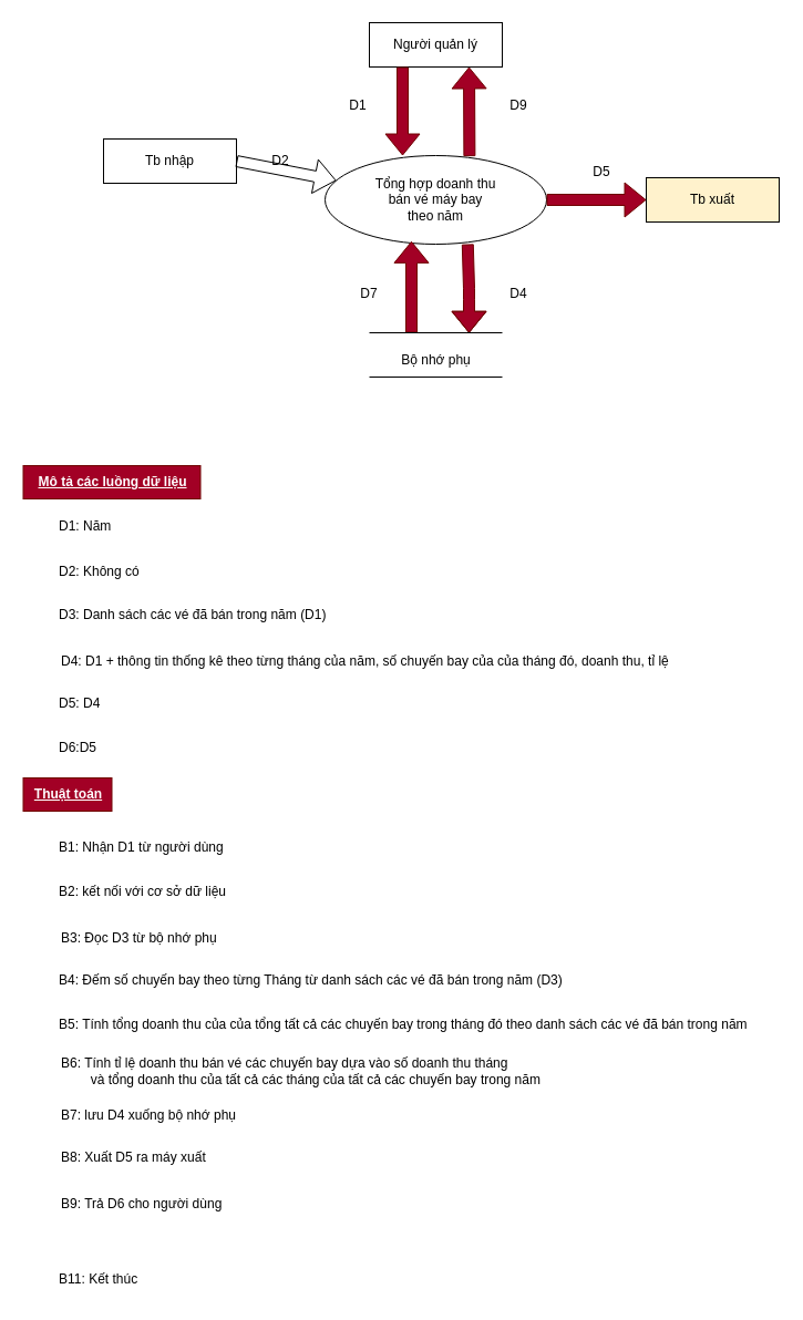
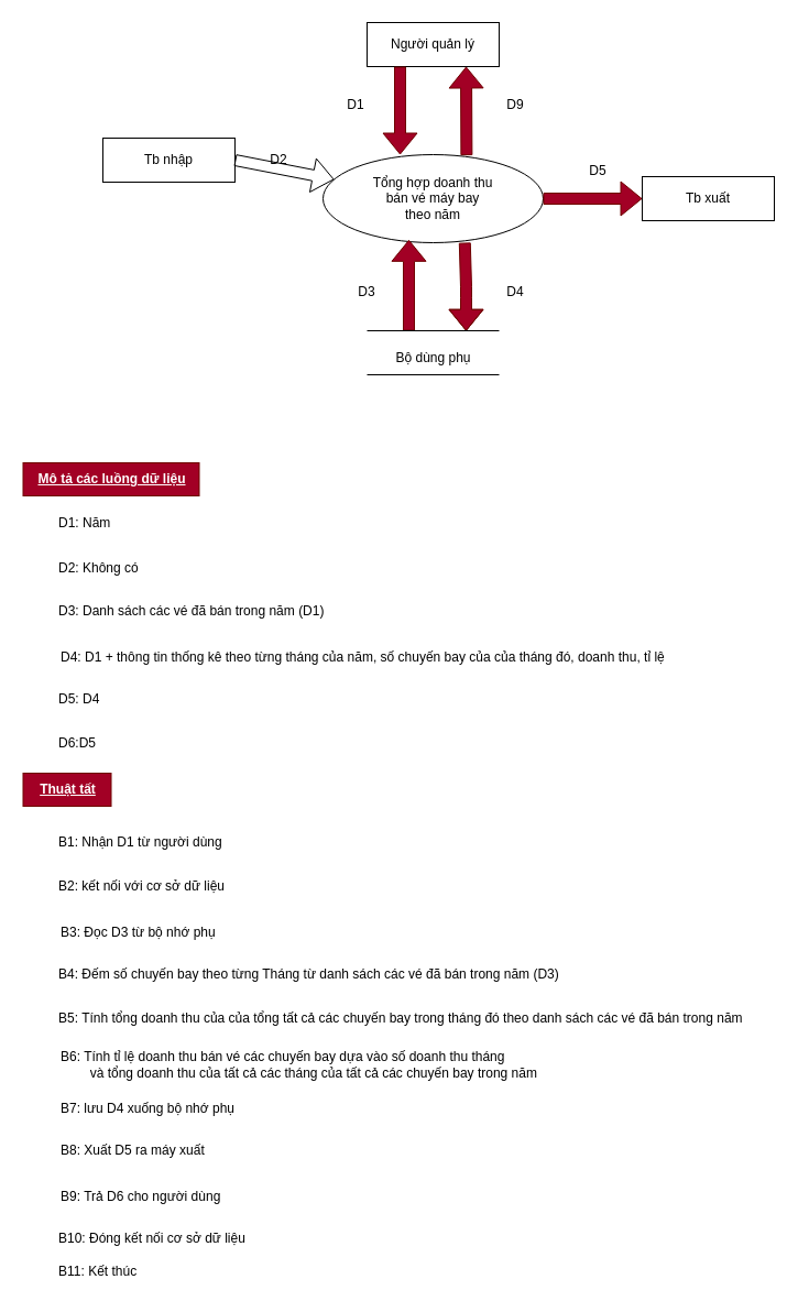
- <mxCell id="6" value="Tb xuất" style="rounded=0;whiteSpace=wrap;html=1;fillColor=#fff2cc;" parent="1" vertex="1"><mxGeometry x="583" y="160" width="120" height="40" as="geometry" /></mxCell>
+ <mxCell id="6" value="Tb xuất" style="rounded=0;whiteSpace=wrap;html=1;" parent="1" vertex="1"><mxGeometry x="583" y="160" width="120" height="40" as="geometry" /></mxCell>
- <mxCell id="16" value="D7" style="text;html=1;align=center;verticalAlign=middle;whiteSpace=wrap;rounded=0;" parent="1" vertex="1"><mxGeometry x="303" y="250" width="60" height="30" as="geometry" /></mxCell>
+ <mxCell id="16" value="D3" style="text;html=1;align=center;verticalAlign=middle;whiteSpace=wrap;rounded=0;" parent="1" vertex="1"><mxGeometry x="303" y="250" width="60" height="30" as="geometry" /></mxCell>
- <mxCell id="39" value="Bộ nhớ phụ" style="text;html=1;align=center;verticalAlign=middle;resizable=0;points=[];autosize=1;strokeColor=none;fillColor=none;" parent="1" vertex="1"><mxGeometry x="348" y="310" width="90" height="30" as="geometry" /></mxCell>
+ <mxCell id="39" value="Bộ dùng phụ" style="text;html=1;align=center;verticalAlign=middle;resizable=0;points=[];autosize=1;strokeColor=none;fillColor=none;" parent="1" vertex="1"><mxGeometry x="348" y="310" width="90" height="30" as="geometry" /></mxCell>
- <mxCell id="26" value="&lt;b&gt;&lt;u&gt;Thuật toán&lt;/u&gt;&lt;/b&gt;" style="text;html=1;align=center;verticalAlign=middle;resizable=0;points=[];autosize=1;strokeColor=#6F0000;fillColor=#a20025;fontColor=#ffffff;" parent="1" vertex="1"><mxGeometry x="20.5" y="702" width="80" height="30" as="geometry" /></mxCell>
+ <mxCell id="26" value="&lt;b&gt;&lt;u&gt;Thuật tất&lt;/u&gt;&lt;/b&gt;" style="text;html=1;align=center;verticalAlign=middle;resizable=0;points=[];autosize=1;strokeColor=#6F0000;fillColor=#a20025;fontColor=#ffffff;" parent="1" vertex="1"><mxGeometry x="20.5" y="702" width="80" height="30" as="geometry" /></mxCell>
+ <mxCell id="36" value="B10: Đóng kết nối cơ sở dữ liệu" style="text;html=1;align=left;verticalAlign=middle;resizable=0;points=[];autosize=1;strokeColor=none;fillColor=none;" parent="1" vertex="1"><mxGeometry x="50.5" y="1110" width="190" height="30" as="geometry" /></mxCell>
